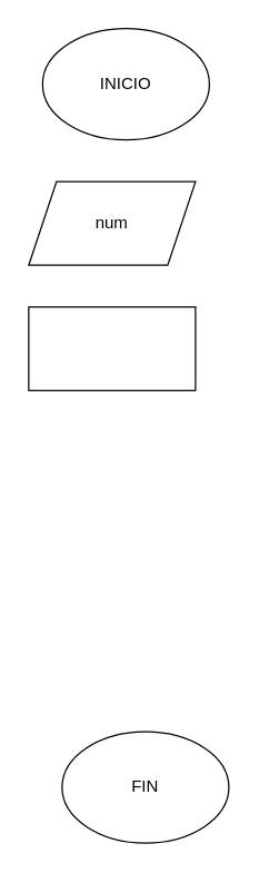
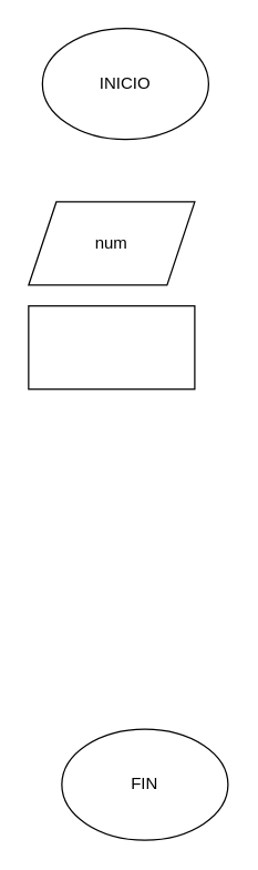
- <mxCell id="4" value="num" style="shape=parallelogram;perimeter=parallelogramPerimeter;whiteSpace=wrap;html=1;fixedSize=1;" vertex="1" parent="1"><mxGeometry x="20" y="130" width="120" height="60" as="geometry" /></mxCell>
+ <mxCell id="4" value="num" style="shape=parallelogram;perimeter=parallelogramPerimeter;whiteSpace=wrap;html=1;fixedSize=1;" vertex="1" parent="1"><mxGeometry x="20" y="145" width="120" height="60" as="geometry" /></mxCell>
